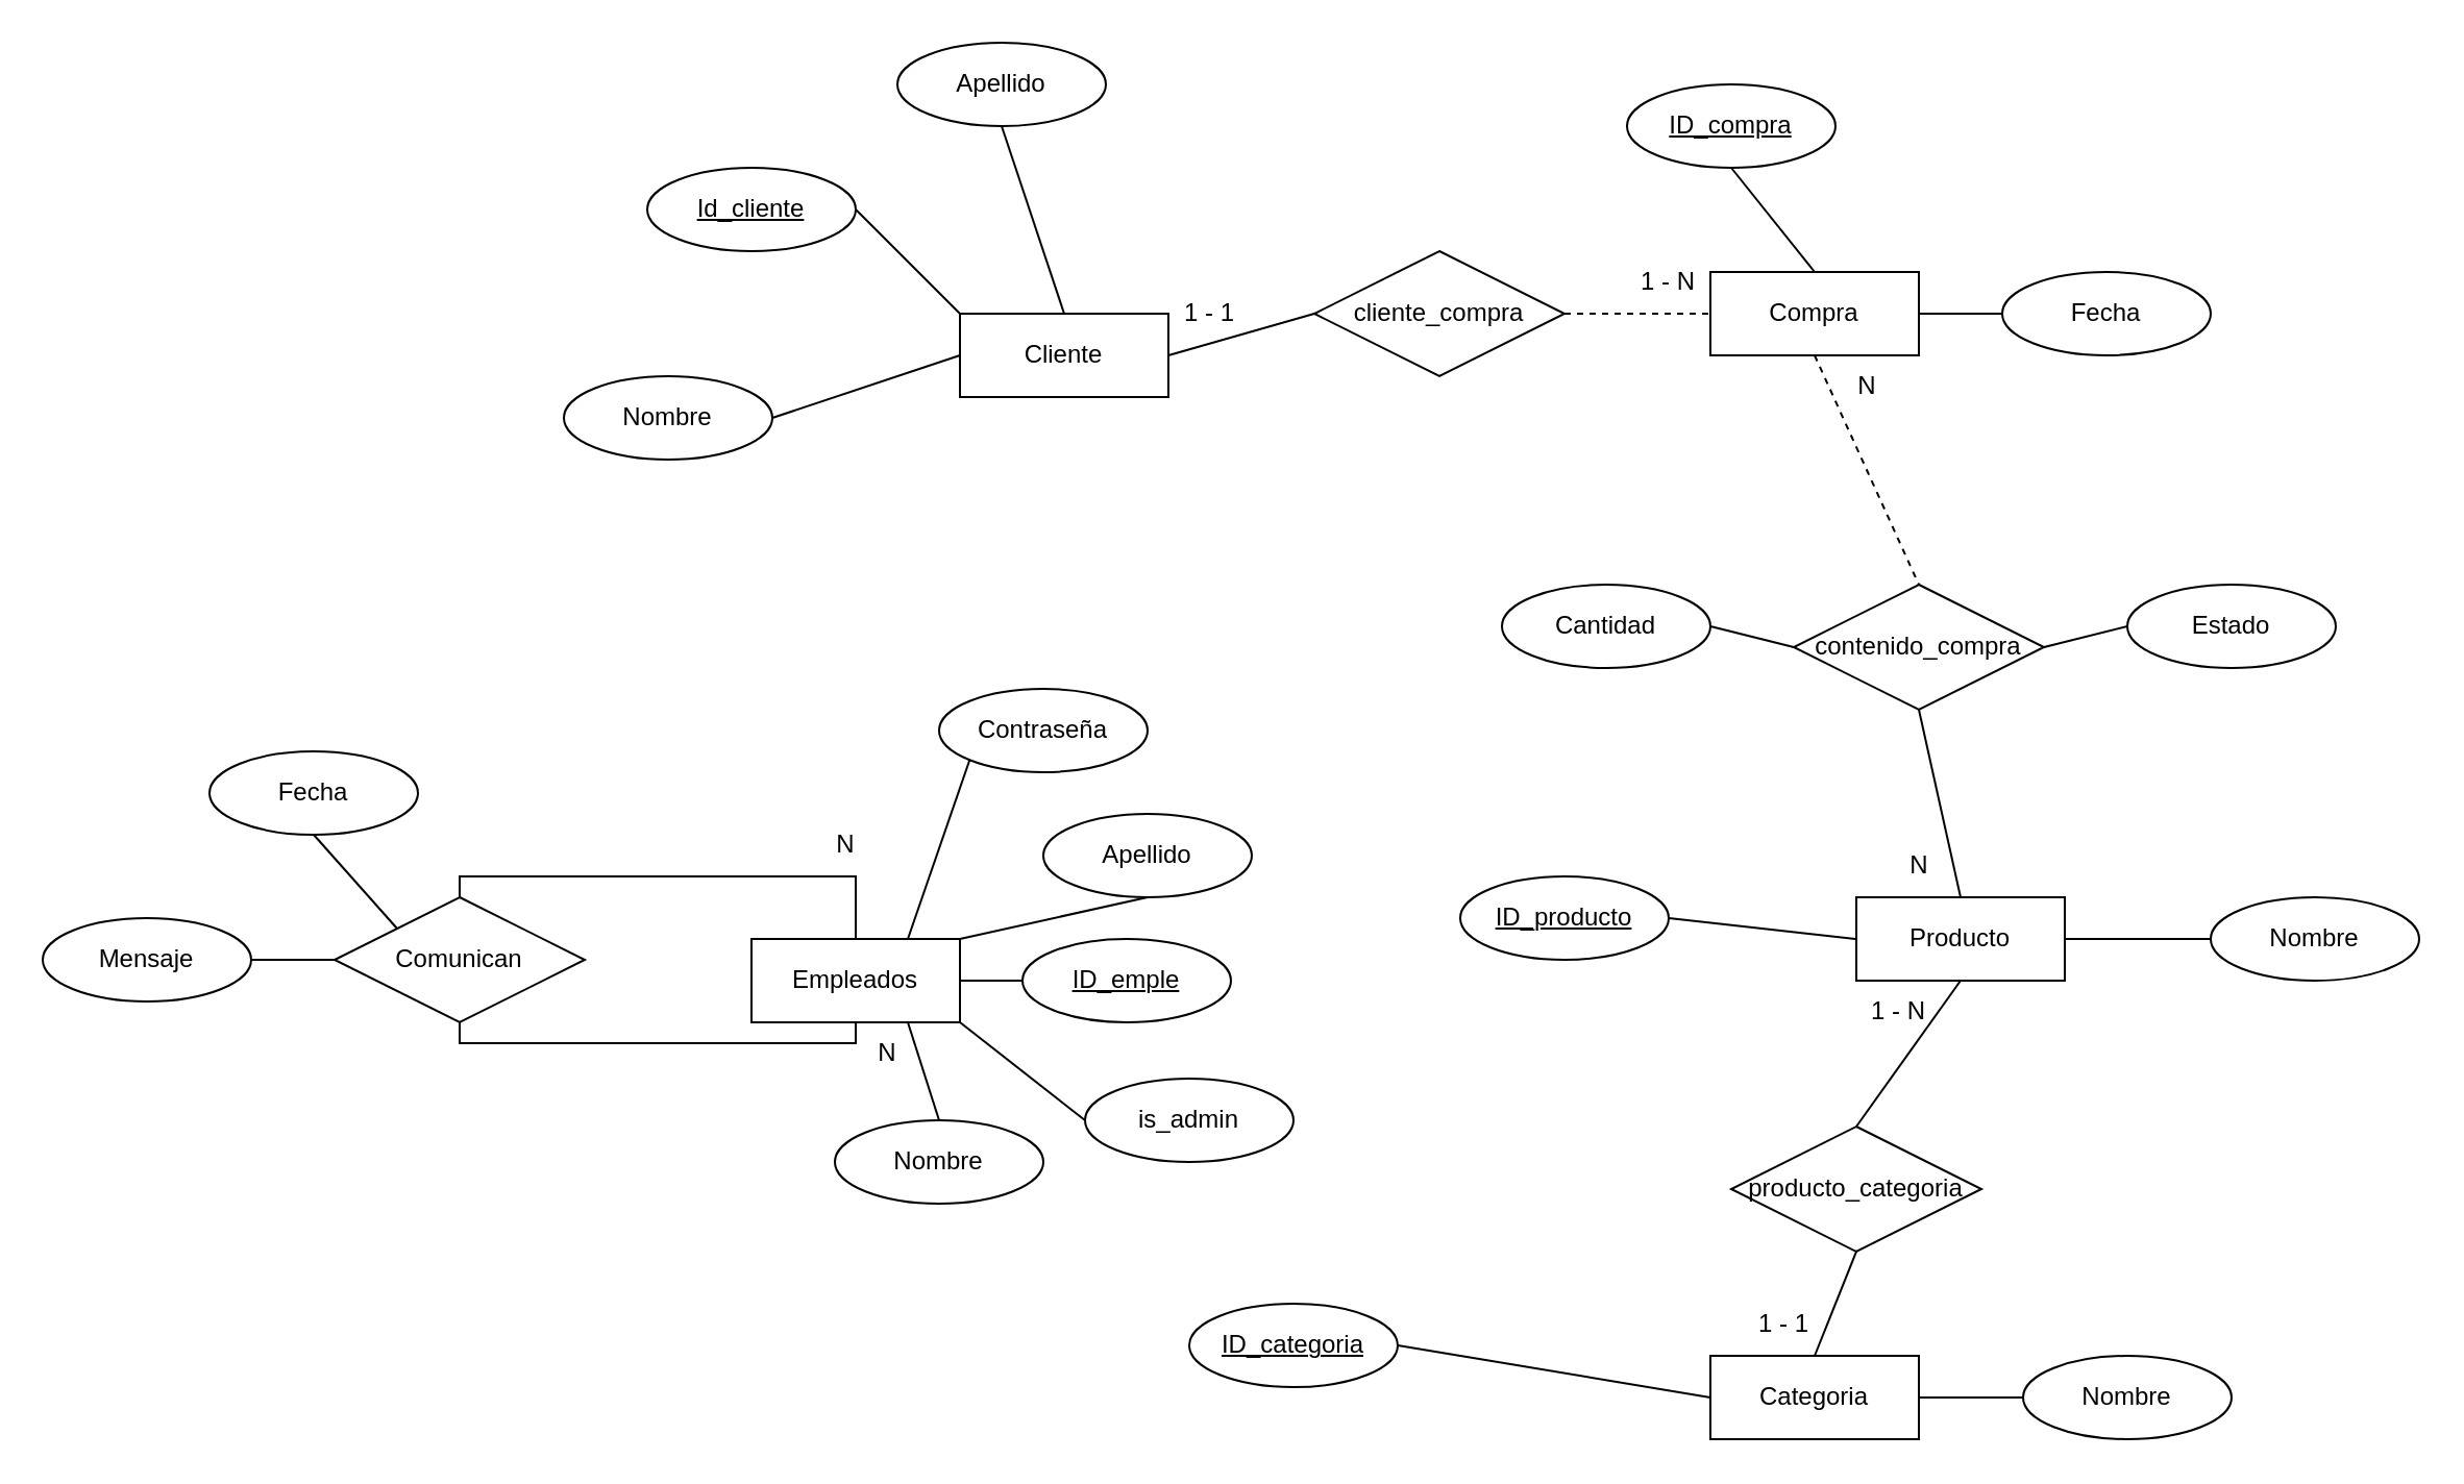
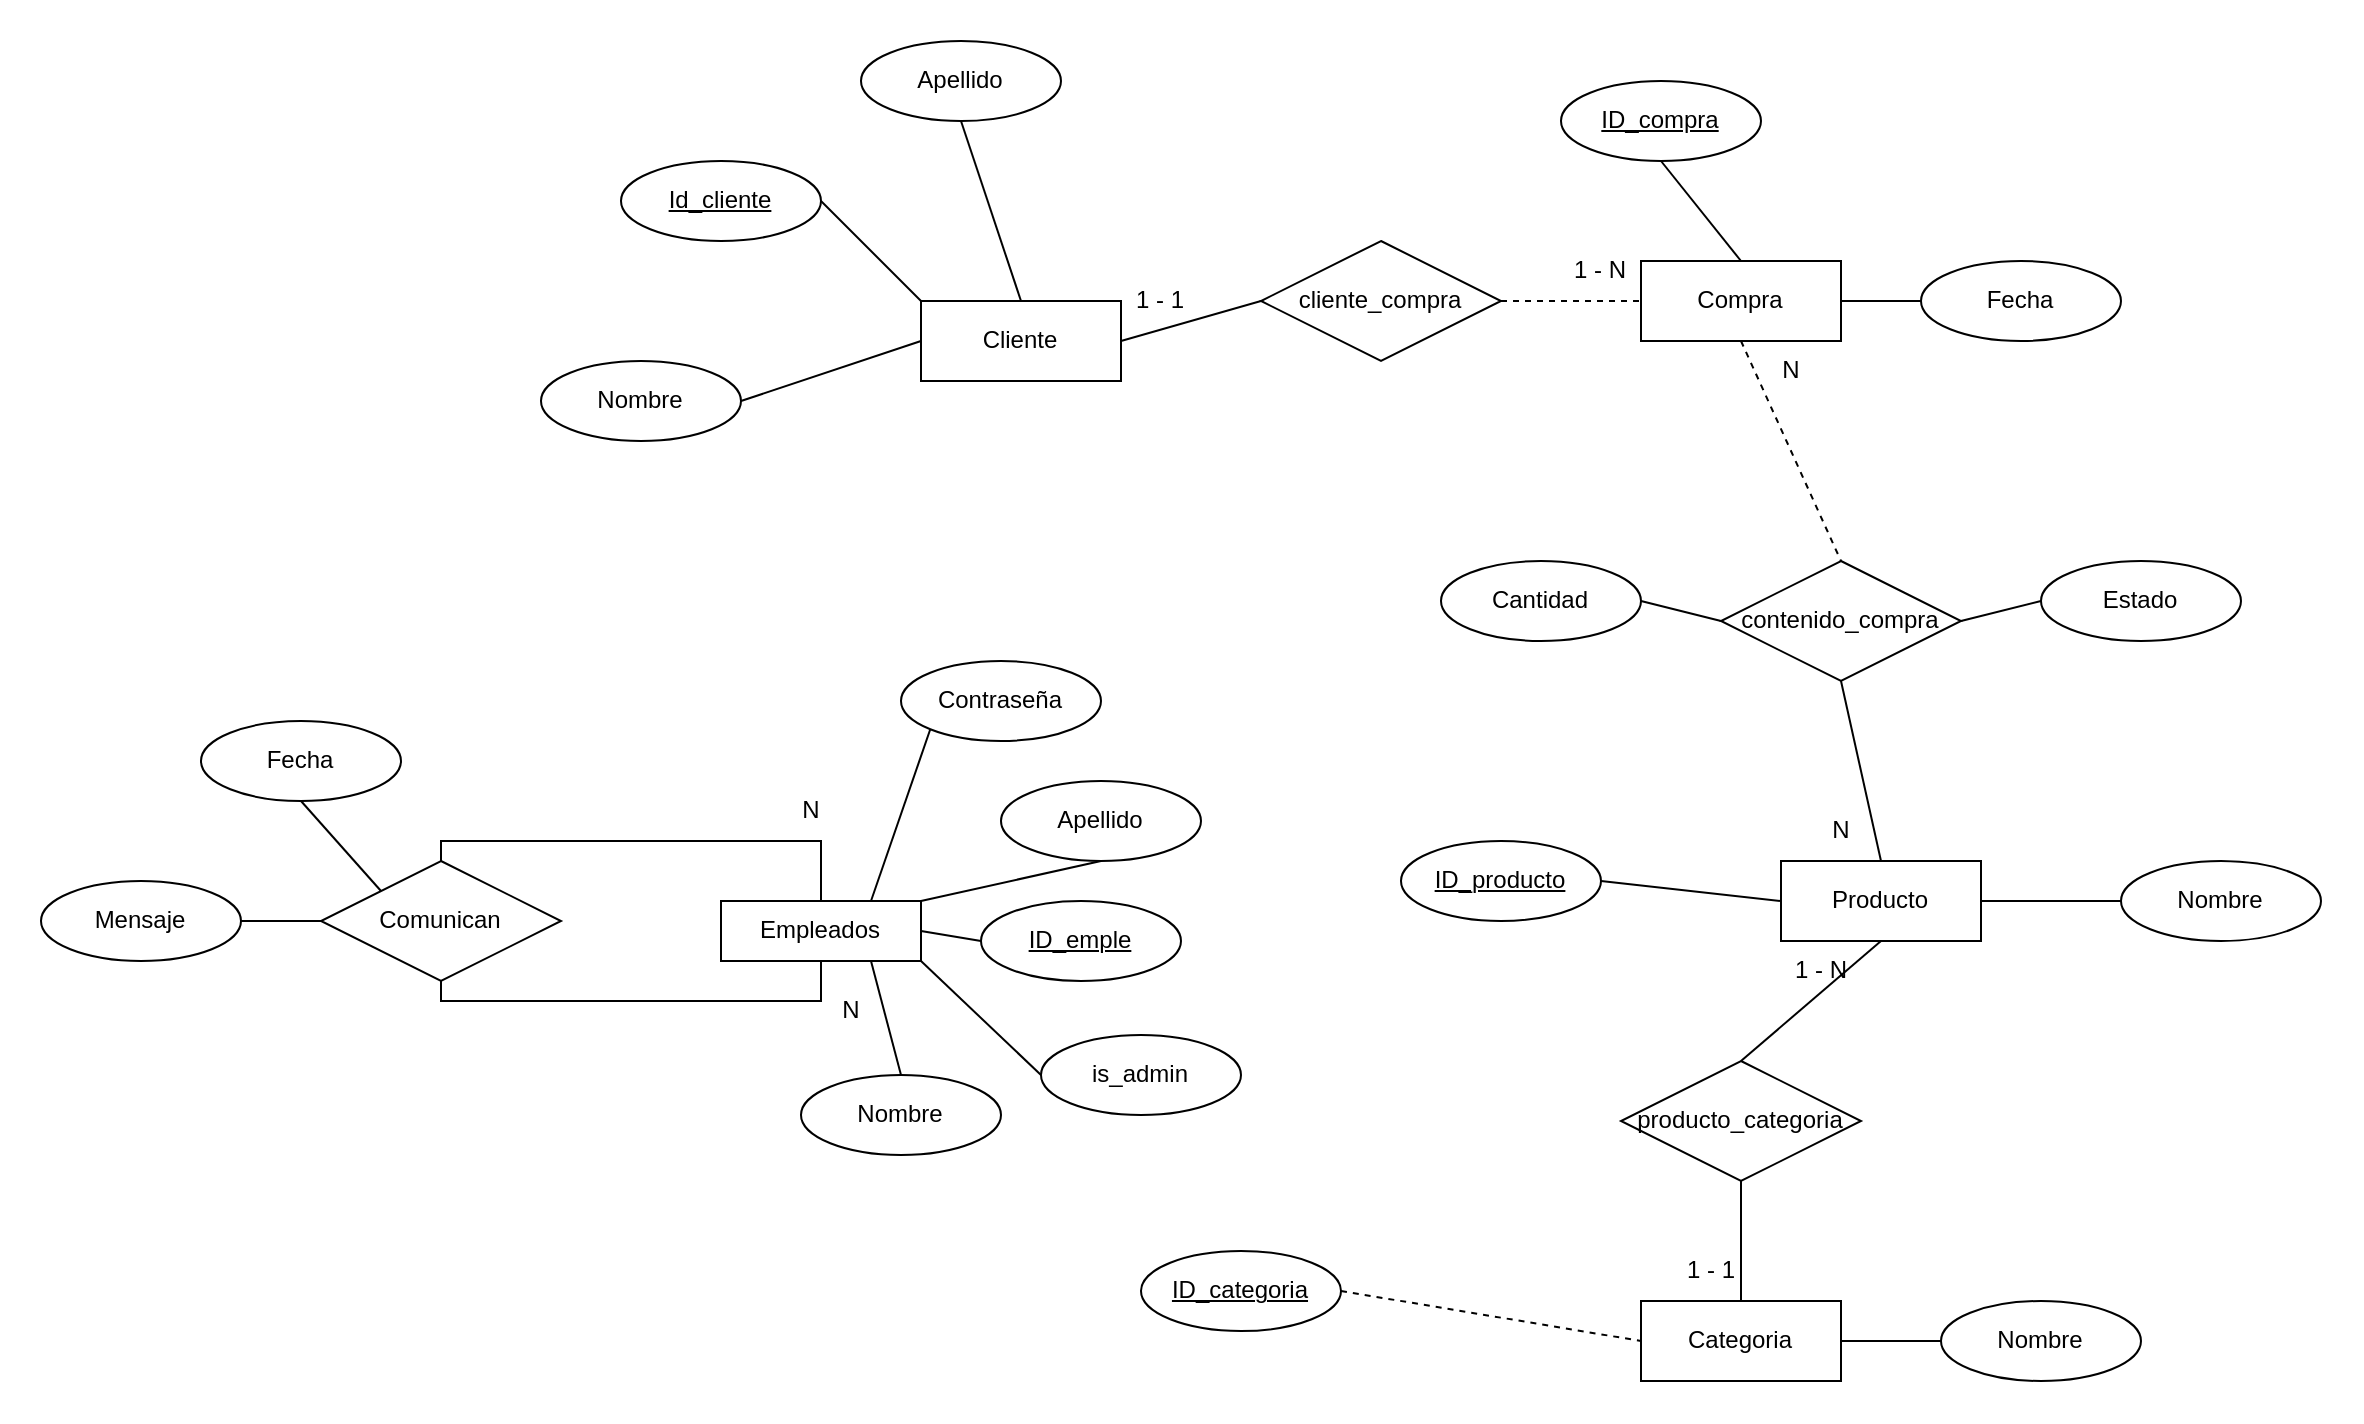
- <mxCell id="31" value="Empleados" style="whiteSpace=wrap;html=1;align=center;" vertex="1" parent="1"><mxGeometry x="360" y="450" width="100" height="40" as="geometry" /></mxCell>
+ <mxCell id="31" value="Empleados" style="whiteSpace=wrap;html=1;align=center;" vertex="1" parent="1"><mxGeometry x="360" y="450" width="100" height="30" as="geometry" /></mxCell>
- <mxCell id="26" value="producto_categoria" style="shape=rhombus;perimeter=rhombusPerimeter;whiteSpace=wrap;html=1;align=center;" vertex="1" parent="1"><mxGeometry x="830" y="540" width="120" height="60" as="geometry" /></mxCell>
+ <mxCell id="26" value="producto_categoria" style="shape=rhombus;perimeter=rhombusPerimeter;whiteSpace=wrap;html=1;align=center;" vertex="1" parent="1"><mxGeometry x="810" y="530" width="120" height="60" as="geometry" /></mxCell>
- <mxCell id="16" value="" style="endArrow=none;html=1;rounded=0;exitX=1;exitY=0.5;exitDx=0;exitDy=0;entryX=0;entryY=0.5;entryDx=0;entryDy=0;" edge="1" parent="1" source="15" target="13"><mxGeometry relative="1" as="geometry"><mxPoint x="680" y="310" as="sourcePoint" /><mxPoint x="840" y="310" as="targetPoint" /></mxGeometry></mxCell>
+ <mxCell id="16" value="" style="endArrow=none;html=1;rounded=0;exitX=1;exitY=0.5;exitDx=0;exitDy=0;entryX=0;entryY=0.5;entryDx=0;entryDy=0;dashed=1;" edge="1" parent="1" source="15" target="13"><mxGeometry relative="1" as="geometry"><mxPoint x="680" y="310" as="sourcePoint" /><mxPoint x="840" y="310" as="targetPoint" /></mxGeometry></mxCell>
